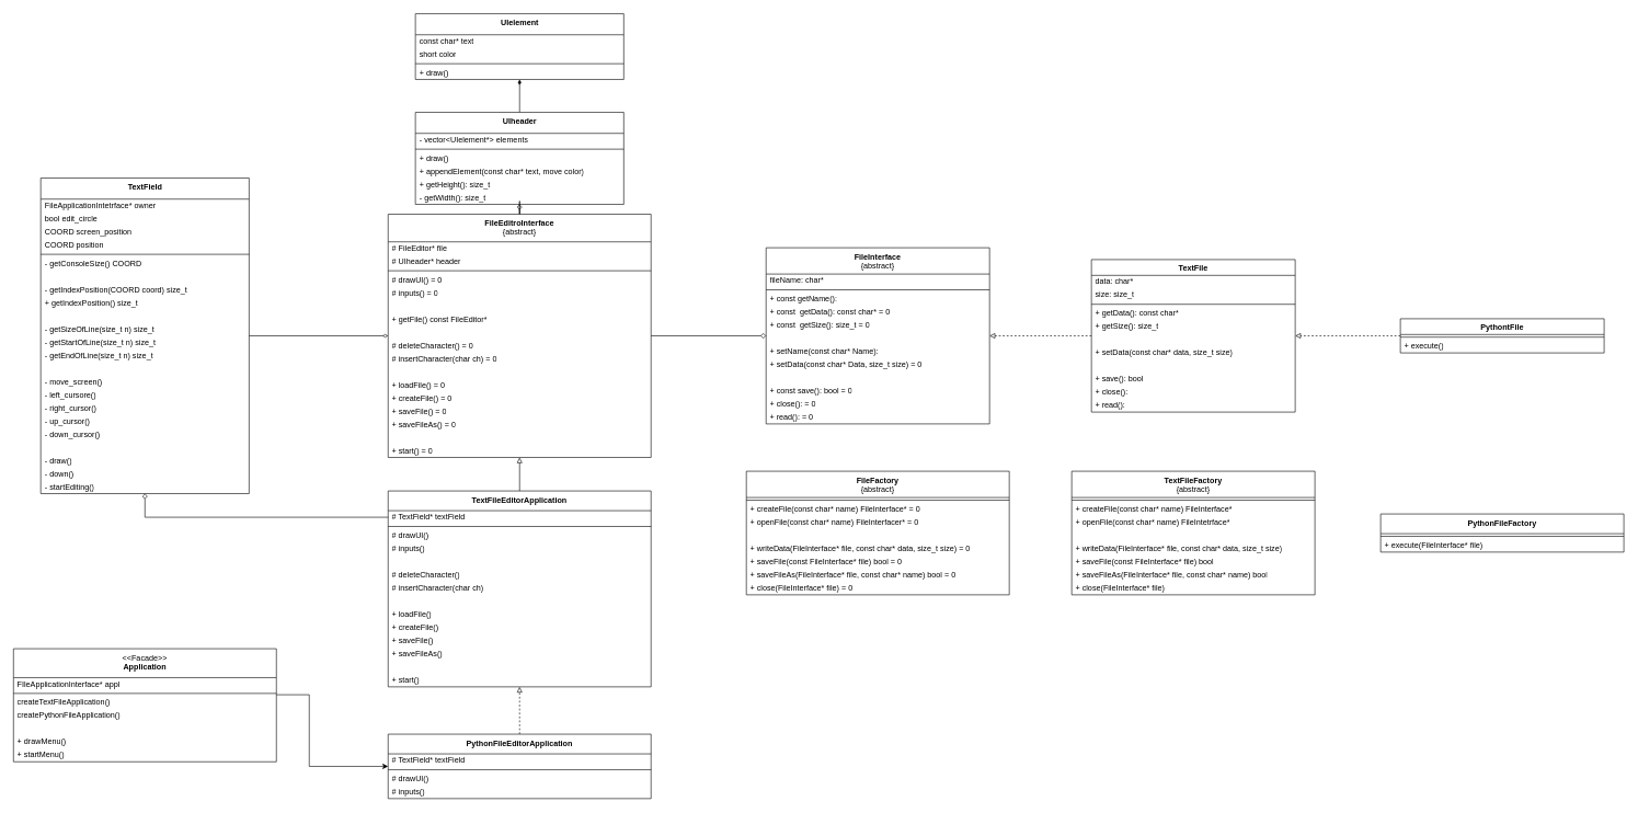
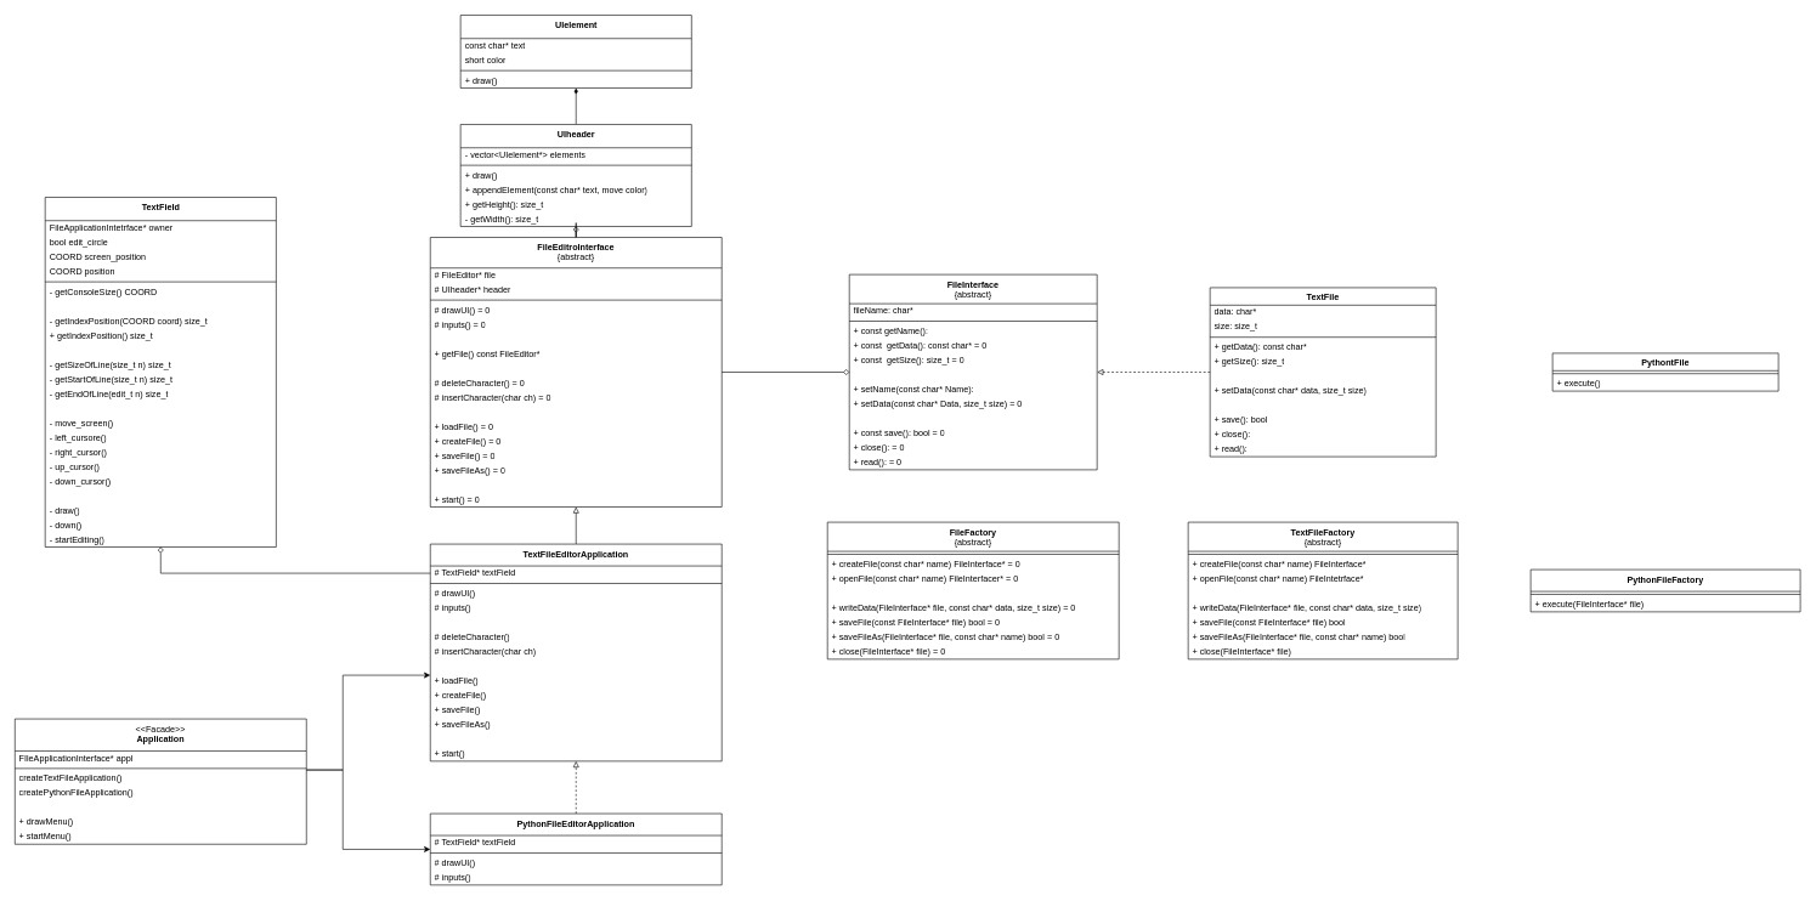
- <mxCell id="76" style="edgeStyle=orthogonalEdgeStyle;rounded=0;orthogonalLoop=1;jettySize=auto;html=1;endArrow=diamondThin;endFill=0;" parent="1" source="77" target="58" edge="1"><mxGeometry relative="1" as="geometry" /></mxCell>
- <mxCell id="117" style="edgeStyle=orthogonalEdgeStyle;rounded=0;orthogonalLoop=1;jettySize=auto;html=1;endArrow=block;endFill=0;dashed=1;" parent="1" source="118" target="16" edge="1"><mxGeometry relative="1" as="geometry" /></mxCell>
- <mxCell id="90" value="- getEndOfLine(size_t n) size_t" style="text;html=1;strokeColor=none;fillColor=none;align=left;verticalAlign=middle;spacingLeft=4;spacingRight=4;overflow=hidden;rotatable=0;points=[[0,0.5],[1,0.5]];portConstraint=eastwest;whiteSpace=wrap;" parent="77" vertex="1"><mxGeometry y="260" width="317" height="20" as="geometry" /></mxCell>
+ <mxCell id="90" value="- getEndOfLine(edit_t n) size_t" style="text;html=1;strokeColor=none;fillColor=none;align=left;verticalAlign=middle;spacingLeft=4;spacingRight=4;overflow=hidden;rotatable=0;points=[[0,0.5],[1,0.5]];portConstraint=eastwest;whiteSpace=wrap;" parent="77" vertex="1"><mxGeometry y="260" width="317" height="20" as="geometry" /></mxCell>
+ <mxCell id="46" style="edgeStyle=orthogonalEdgeStyle;rounded=0;orthogonalLoop=1;jettySize=auto;html=1;" parent="1" source="48" target="102" edge="1"><mxGeometry relative="1" as="geometry"><Array as="points"><mxPoint x="470" y="1056" /><mxPoint x="470" y="926" /></Array></mxGeometry></mxCell>
